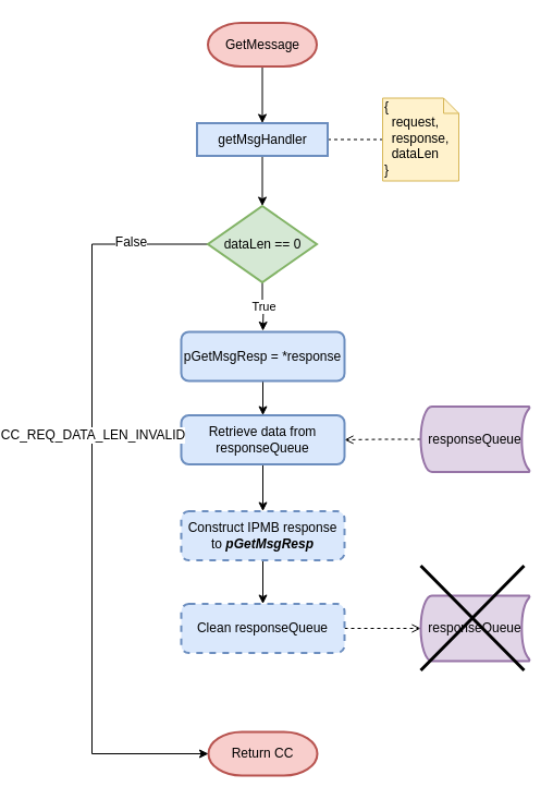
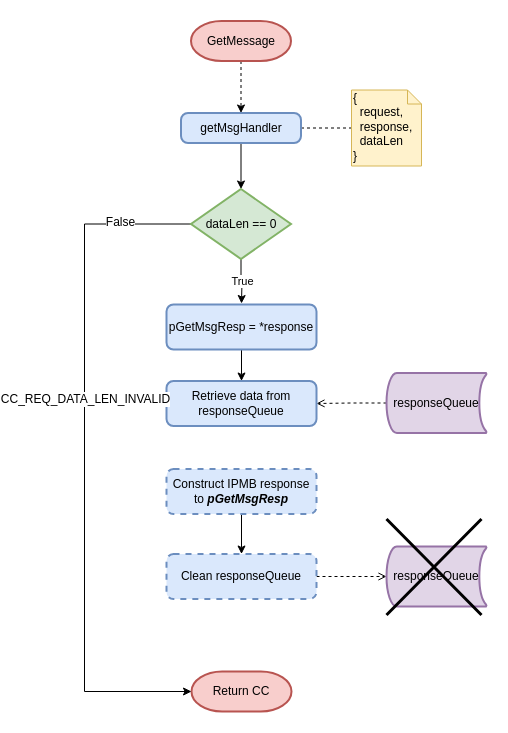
- <mxCell id="2" value="" style="edgeStyle=orthogonalEdgeStyle;rounded=0;orthogonalLoop=1;jettySize=auto;html=1;entryX=0.5;entryY=0;entryDx=0;entryDy=0;" parent="1" source="3" target="6" edge="1"><mxGeometry relative="1" as="geometry"><mxPoint x="176.5" y="132.5" as="targetPoint" /></mxGeometry></mxCell>
+ <mxCell id="2" value="" style="edgeStyle=orthogonalEdgeStyle;rounded=0;orthogonalLoop=1;jettySize=auto;html=1;entryX=0.5;entryY=0;entryDx=0;entryDy=0;dashed=1;" parent="1" source="3" target="6" edge="1"><mxGeometry relative="1" as="geometry"><mxPoint x="176.5" y="132.5" as="targetPoint" /></mxGeometry></mxCell>
- <mxCell id="6" value="getMsgHandler" style="whiteSpace=wrap;html=1;absoluteArcSize=1;arcSize=14;strokeWidth=2;fillColor=#dae8fc;strokeColor=#6c8ebf;rounded=0;" parent="1" vertex="1"><mxGeometry x="116.5" y="112.5" width="120" height="30" as="geometry" /></mxCell>
+ <mxCell id="6" value="getMsgHandler" style="rounded=1;whiteSpace=wrap;html=1;absoluteArcSize=1;arcSize=14;strokeWidth=2;fillColor=#dae8fc;strokeColor=#6c8ebf;" parent="1" vertex="1"><mxGeometry x="116.5" y="112.5" width="120" height="30" as="geometry" /></mxCell>
- <mxCell id="9" value="" style="edgeStyle=orthogonalEdgeStyle;rounded=0;orthogonalLoop=1;jettySize=auto;html=1;endArrow=classic;endFill=1;" parent="1" source="10" target="12" edge="1"><mxGeometry relative="1" as="geometry" /></mxCell>
